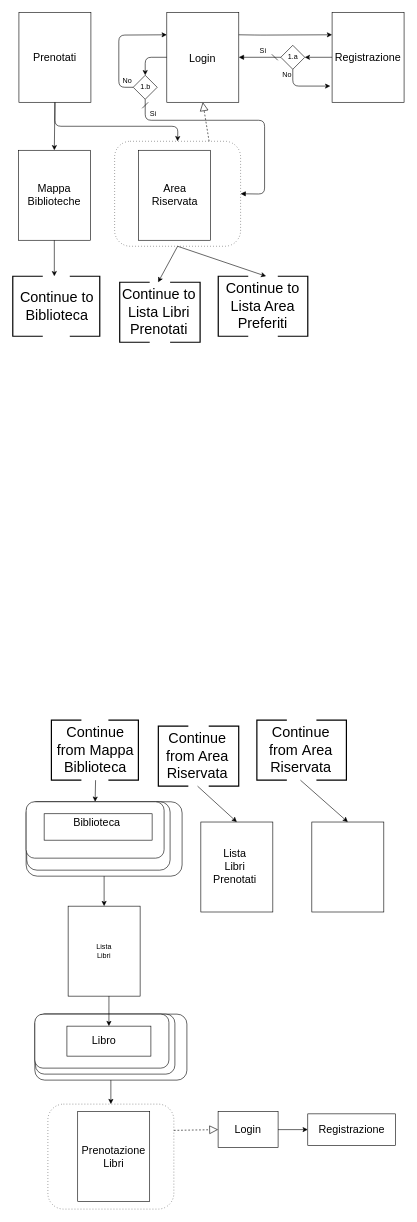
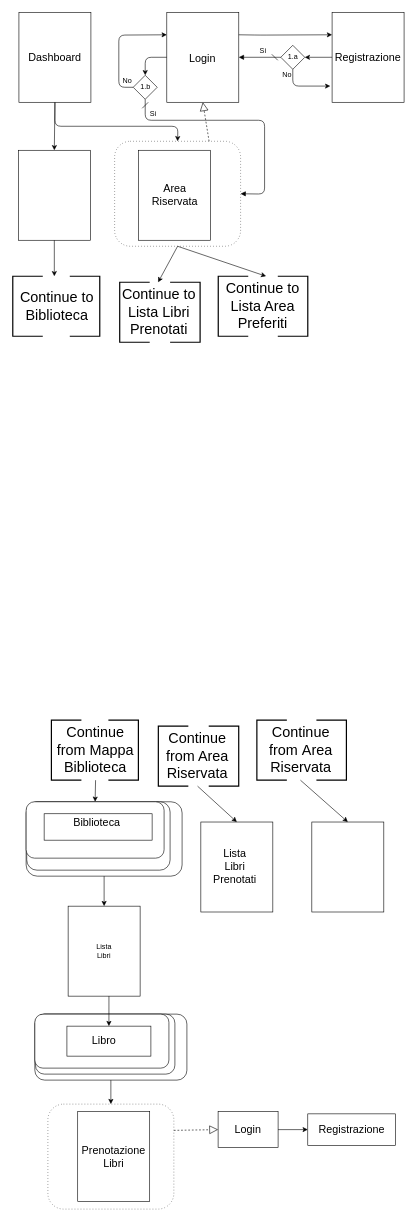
- <mxCell id="38" value="&lt;font style=&quot;font-size: 18px&quot;&gt;Prenotati&lt;/font&gt;" style="text;html=1;strokeColor=none;fillColor=none;align=center;verticalAlign=middle;whiteSpace=wrap;rounded=0;" parent="1" vertex="1"><mxGeometry x="55.25" y="87.5" width="71.5" height="15" as="geometry" /></mxCell>
+ <mxCell id="38" value="&lt;font style=&quot;font-size: 18px&quot;&gt;Dashboard&lt;/font&gt;" style="text;html=1;strokeColor=none;fillColor=none;align=center;verticalAlign=middle;whiteSpace=wrap;rounded=0;" parent="1" vertex="1"><mxGeometry x="55.25" y="87.5" width="71.5" height="15" as="geometry" /></mxCell>
- <mxCell id="15" value="&lt;font style=&quot;font-size: 18px&quot;&gt;Mappa Biblioteche&lt;/font&gt;" style="text;html=1;strokeColor=none;fillColor=none;align=center;verticalAlign=middle;whiteSpace=wrap;rounded=0;" parent="1" vertex="1"><mxGeometry x="55" y="315" width="70" height="20" as="geometry" /></mxCell>
